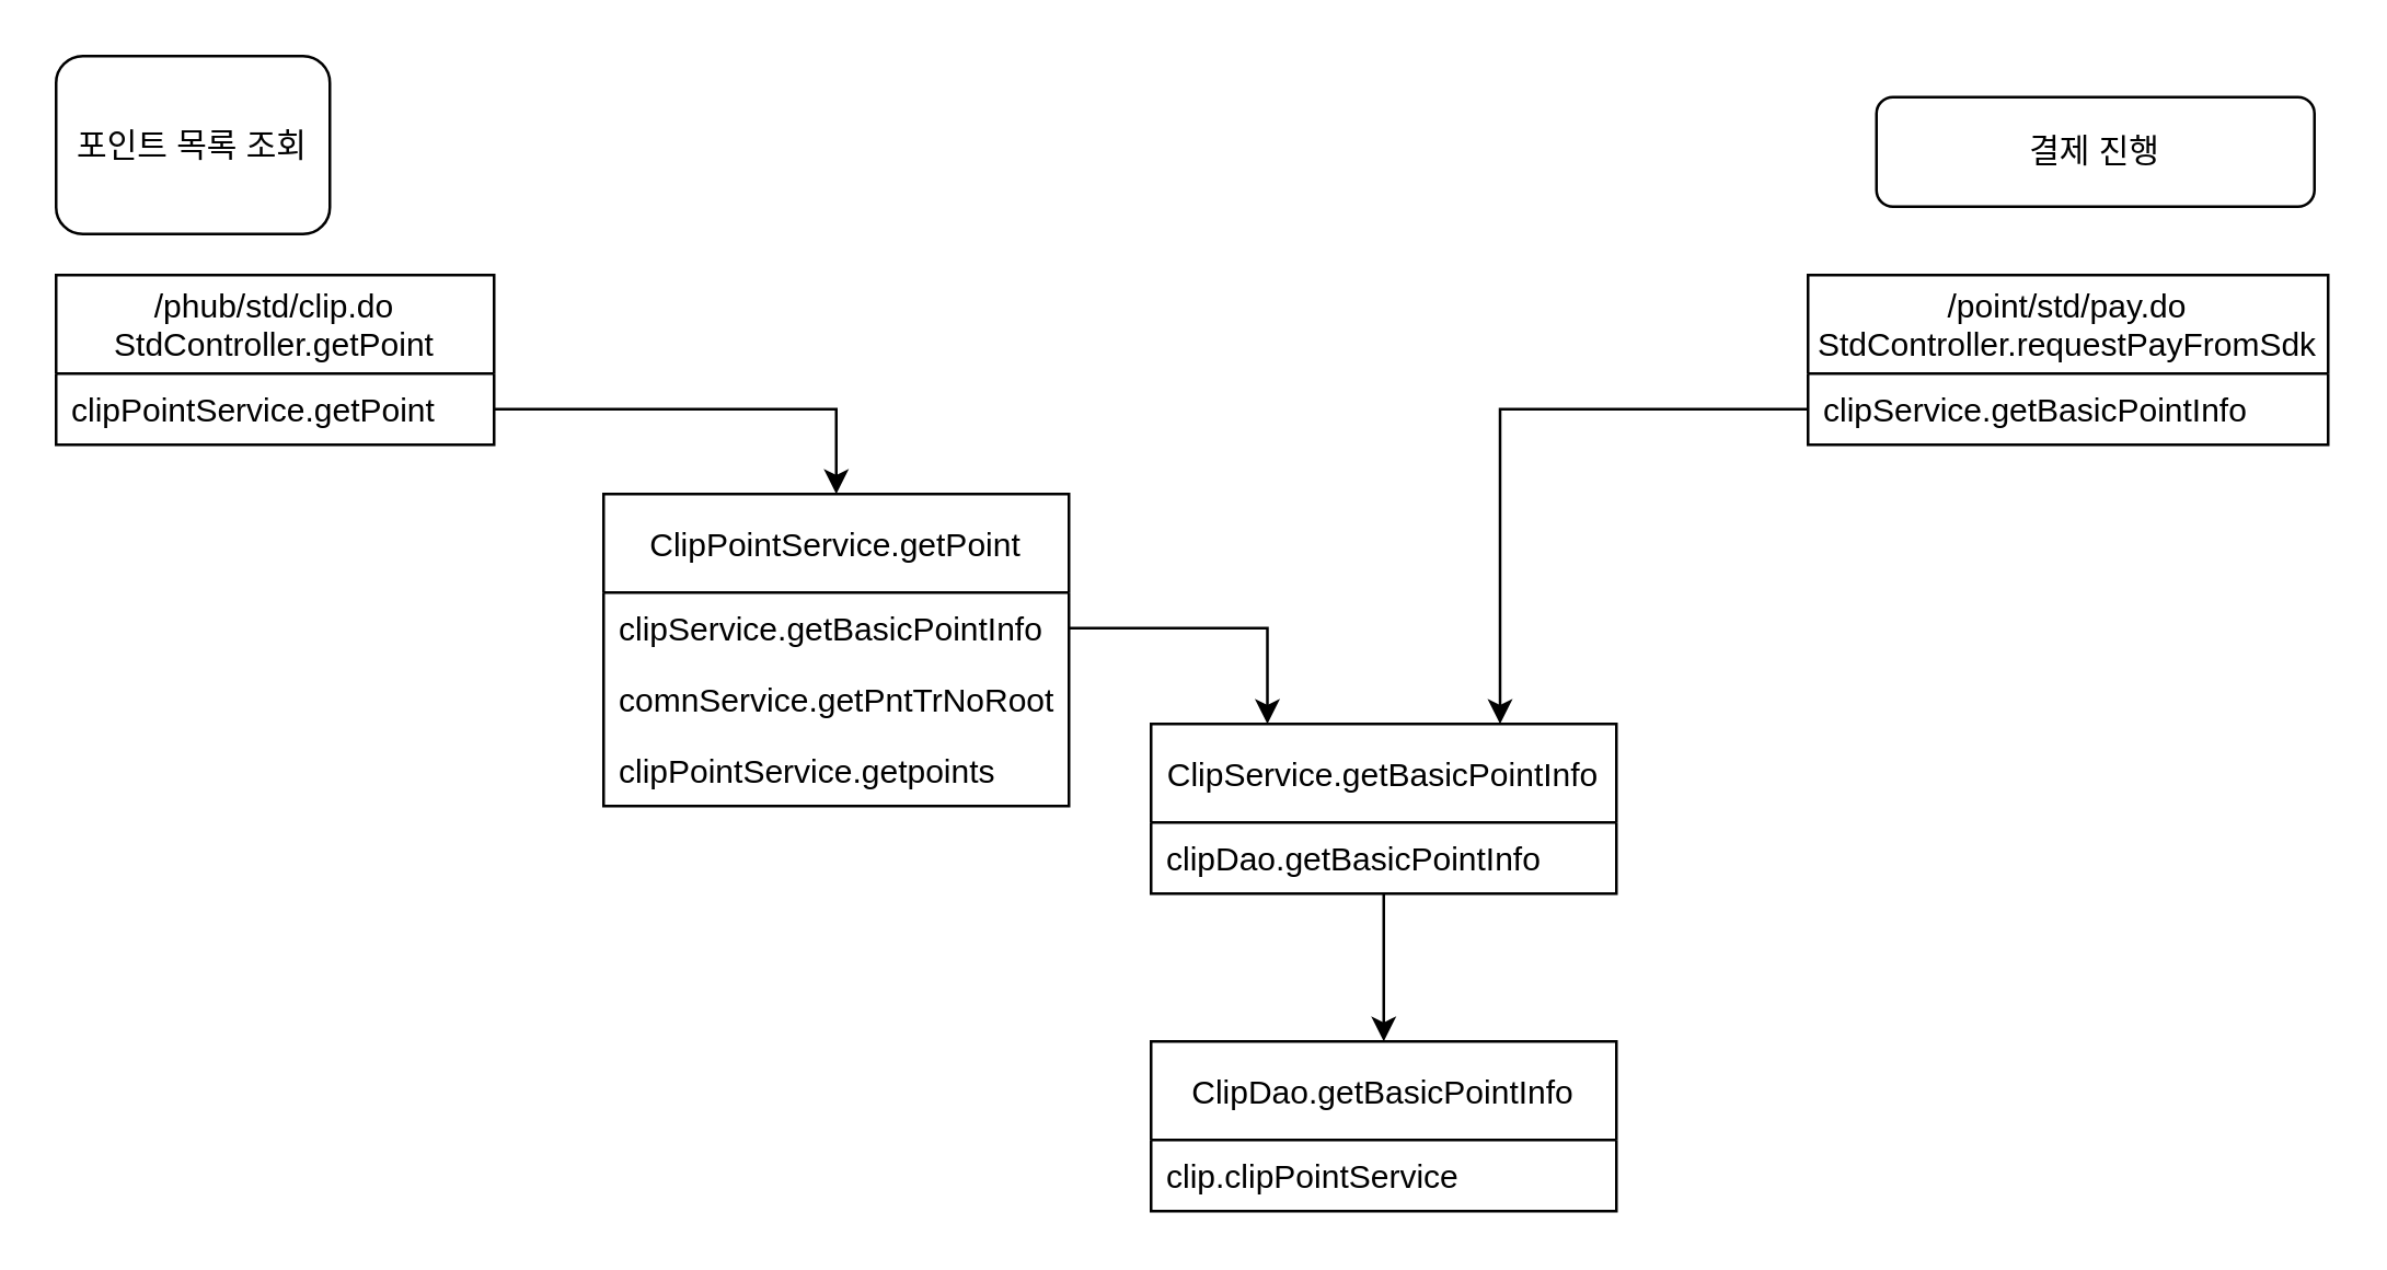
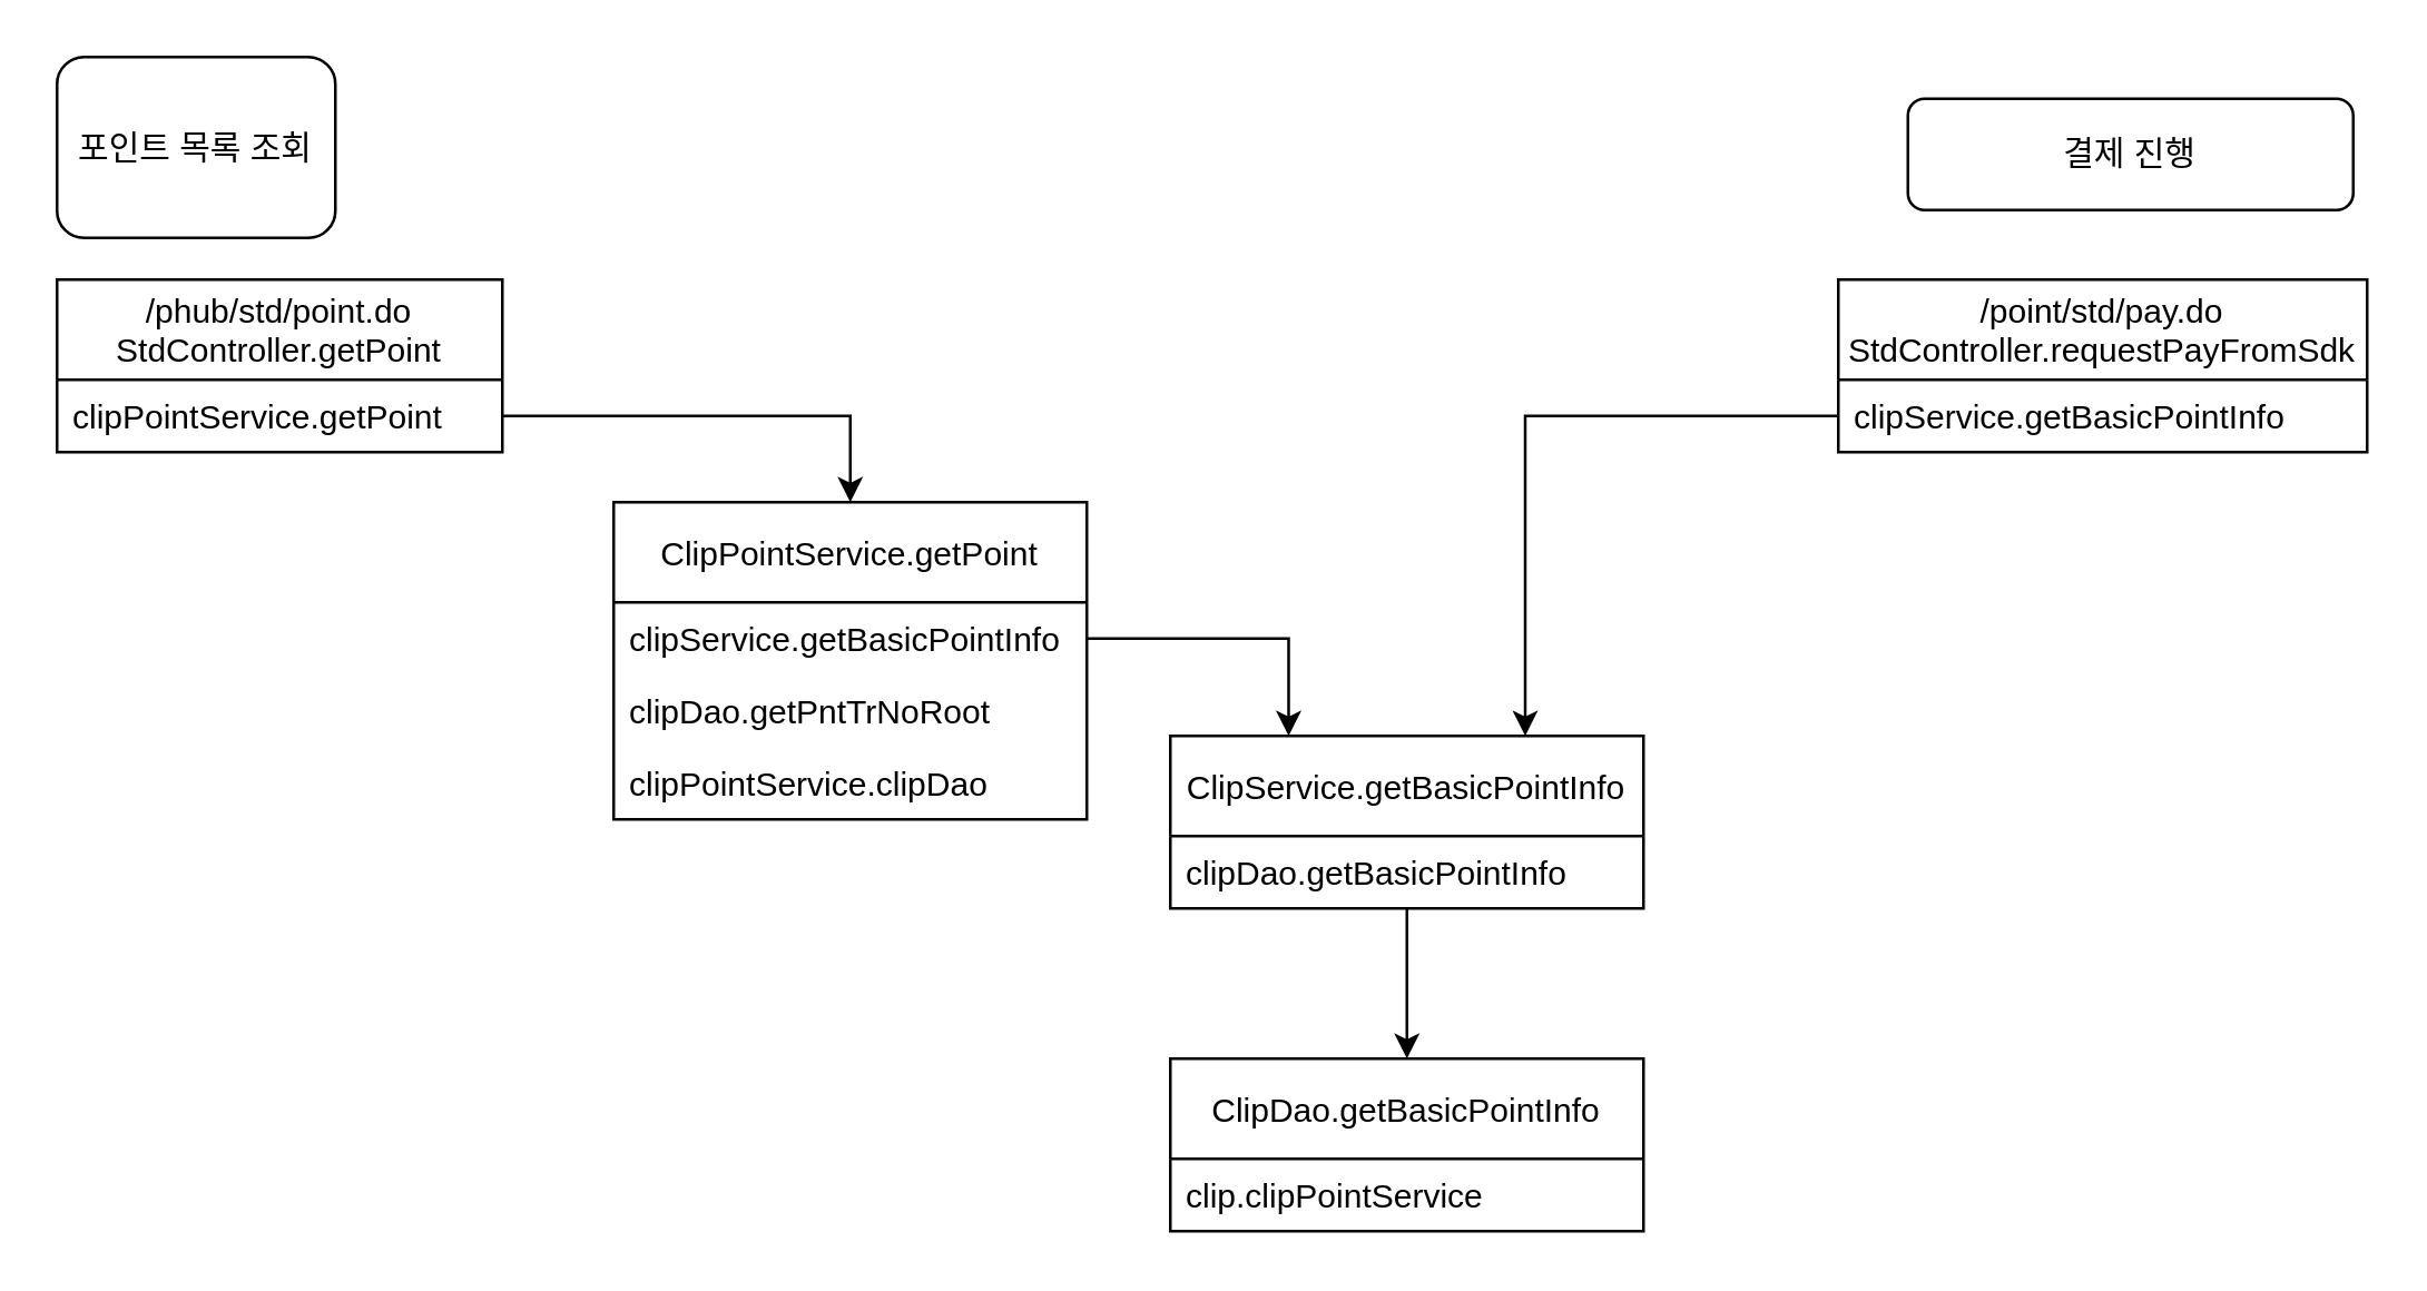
- <mxCell id="2" value="/phub/std/clip.do&#10;StdController.getPoint" style="swimlane;fontStyle=0;childLayout=stackLayout;horizontal=1;startSize=36;fillColor=none;horizontalStack=0;resizeParent=1;resizeParentMax=0;resizeLast=0;collapsible=1;marginBottom=0;" parent="1" vertex="1"><mxGeometry x="20" y="100" width="160" height="62" as="geometry" /></mxCell>
+ <mxCell id="2" value="/phub/std/point.do&#10;StdController.getPoint" style="swimlane;fontStyle=0;childLayout=stackLayout;horizontal=1;startSize=36;fillColor=none;horizontalStack=0;resizeParent=1;resizeParentMax=0;resizeLast=0;collapsible=1;marginBottom=0;" parent="1" vertex="1"><mxGeometry x="20" y="100" width="160" height="62" as="geometry" /></mxCell>
- <mxCell id="6" value="comnService.getPntTrNoRoot" style="text;strokeColor=none;fillColor=none;align=left;verticalAlign=top;spacingLeft=4;spacingRight=4;overflow=hidden;rotatable=0;points=[[0,0.5],[1,0.5]];portConstraint=eastwest;" parent="4" vertex="1"><mxGeometry y="62" width="170" height="26" as="geometry" /></mxCell>
+ <mxCell id="6" value="clipDao.getPntTrNoRoot" style="text;strokeColor=none;fillColor=none;align=left;verticalAlign=top;spacingLeft=4;spacingRight=4;overflow=hidden;rotatable=0;points=[[0,0.5],[1,0.5]];portConstraint=eastwest;" parent="4" vertex="1"><mxGeometry y="62" width="170" height="26" as="geometry" /></mxCell>
- <mxCell id="7" value="clipPointService.getpoints" style="text;strokeColor=none;fillColor=none;align=left;verticalAlign=top;spacingLeft=4;spacingRight=4;overflow=hidden;rotatable=0;points=[[0,0.5],[1,0.5]];portConstraint=eastwest;" parent="4" vertex="1"><mxGeometry y="88" width="170" height="26" as="geometry" /></mxCell>
+ <mxCell id="7" value="clipPointService.clipDao" style="text;strokeColor=none;fillColor=none;align=left;verticalAlign=top;spacingLeft=4;spacingRight=4;overflow=hidden;rotatable=0;points=[[0,0.5],[1,0.5]];portConstraint=eastwest;" parent="4" vertex="1"><mxGeometry y="88" width="170" height="26" as="geometry" /></mxCell>
